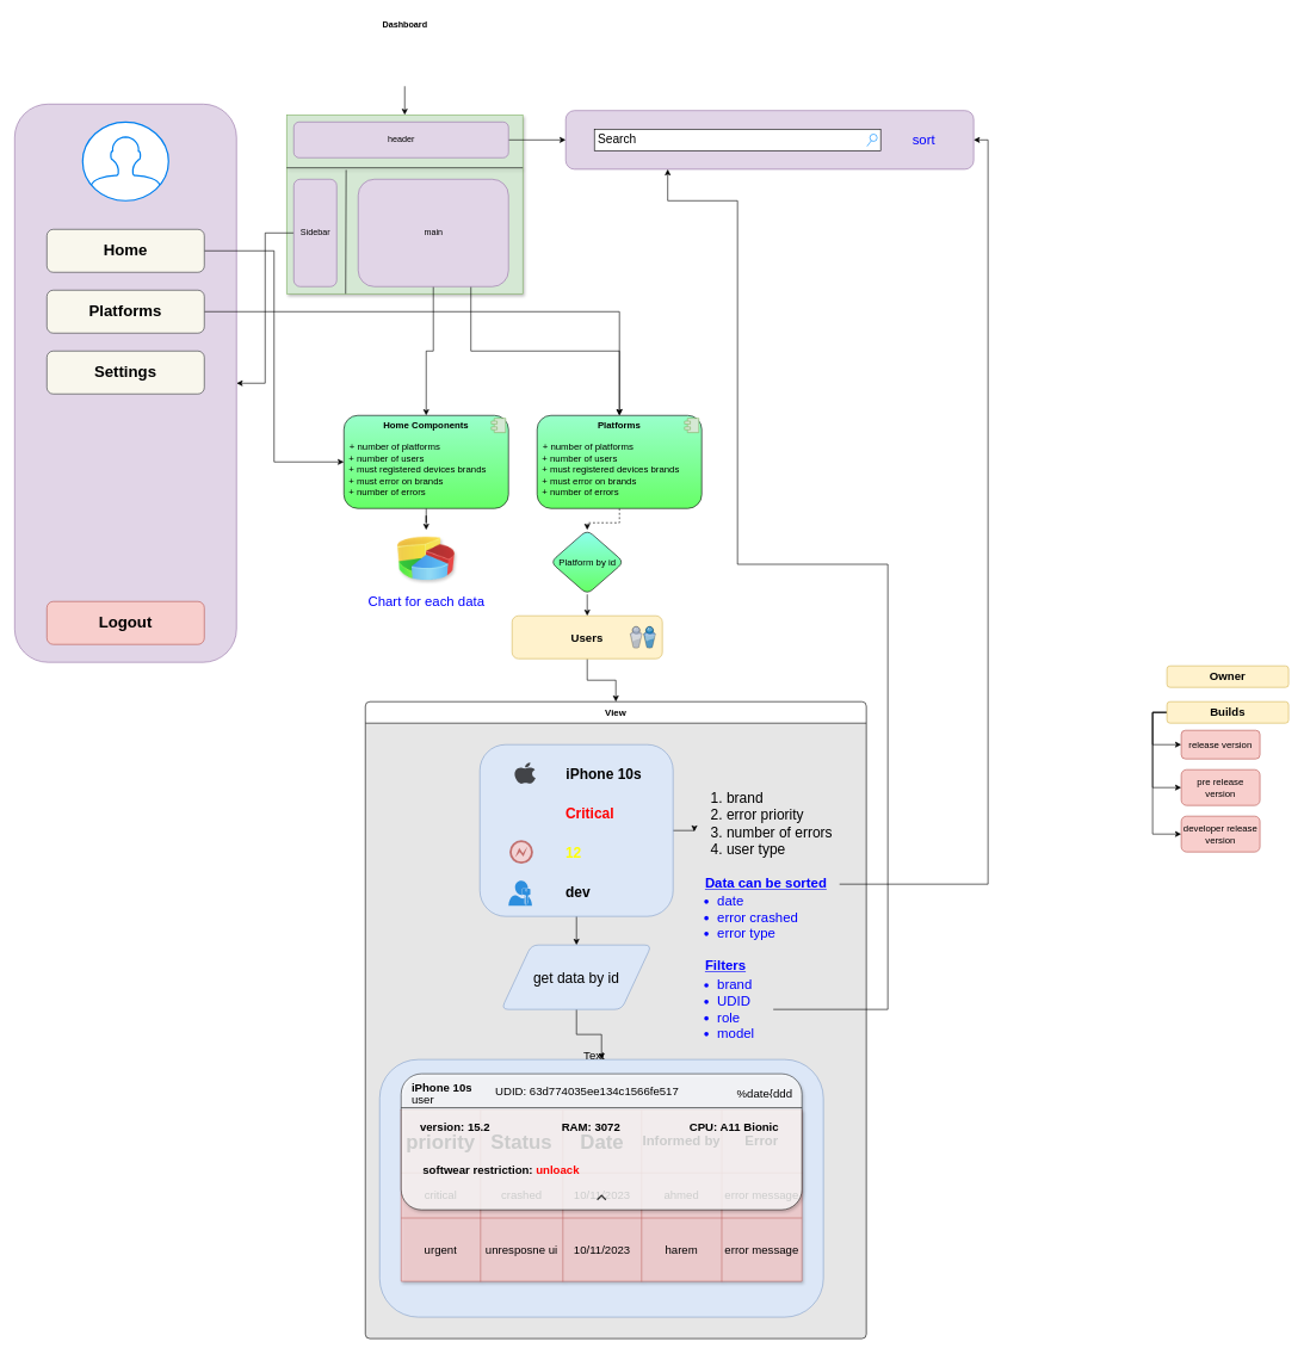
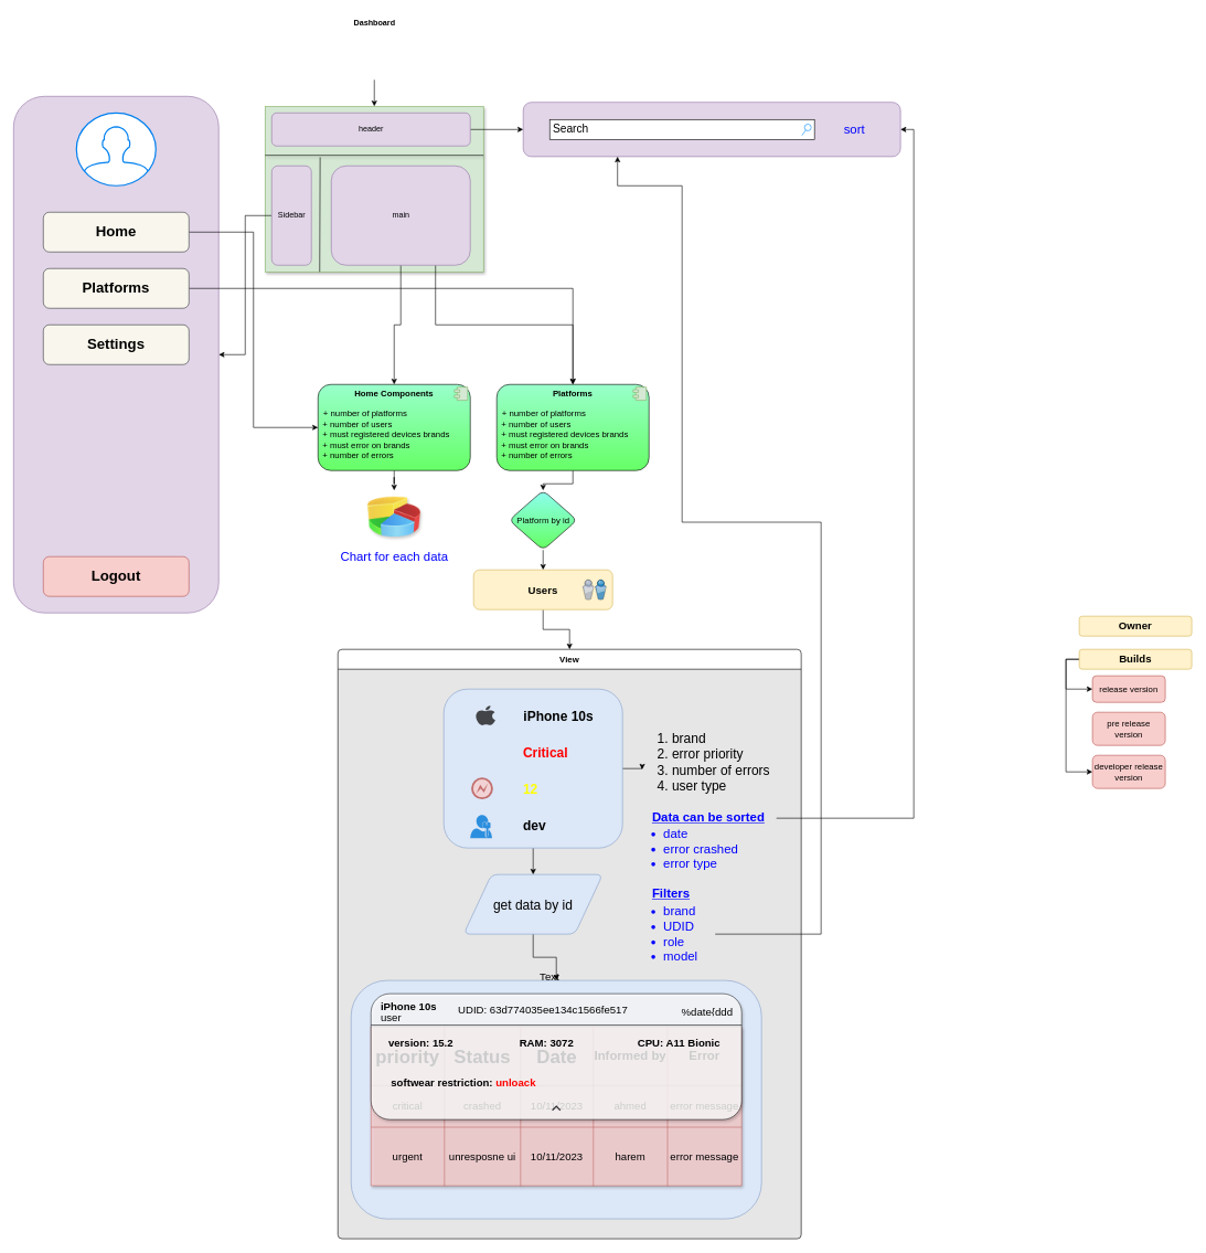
- <mxCell id="89" style="edgeStyle=orthogonalEdgeStyle;rounded=0;orthogonalLoop=1;jettySize=auto;html=1;exitX=0.5;exitY=1;exitDx=0;exitDy=0;entryX=0.5;entryY=0;entryDx=0;entryDy=0;fontFamily=Helvetica;fontSize=19;fontColor=#FF0000;dashed=1;" edge="1" parent="1" source="90" target="93"><mxGeometry relative="1" as="geometry" /></mxCell>
+ <mxCell id="89" style="edgeStyle=orthogonalEdgeStyle;rounded=0;orthogonalLoop=1;jettySize=auto;html=1;exitX=0.5;exitY=1;exitDx=0;exitDy=0;entryX=0.5;entryY=0;entryDx=0;entryDy=0;fontFamily=Helvetica;fontSize=19;fontColor=#FF0000;" edge="1" parent="1" source="90" target="93"><mxGeometry relative="1" as="geometry" /></mxCell>
- <mxCell id="83" style="edgeStyle=orthogonalEdgeStyle;rounded=0;orthogonalLoop=1;jettySize=auto;html=1;exitX=0;exitY=0.5;exitDx=0;exitDy=0;entryX=0;entryY=0.5;entryDx=0;entryDy=0;fontFamily=Helvetica;fontSize=13;" edge="1" parent="1" source="85" target="87"><mxGeometry relative="1" as="geometry" /></mxCell>
